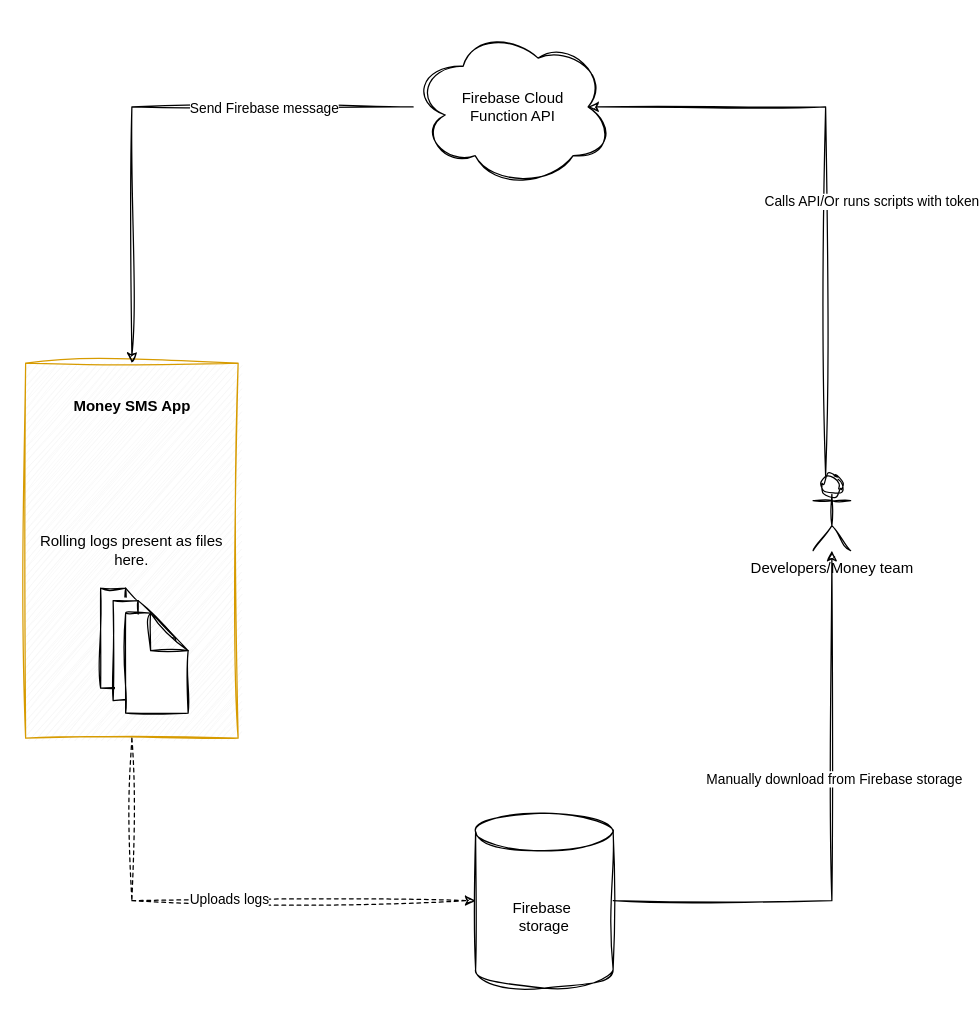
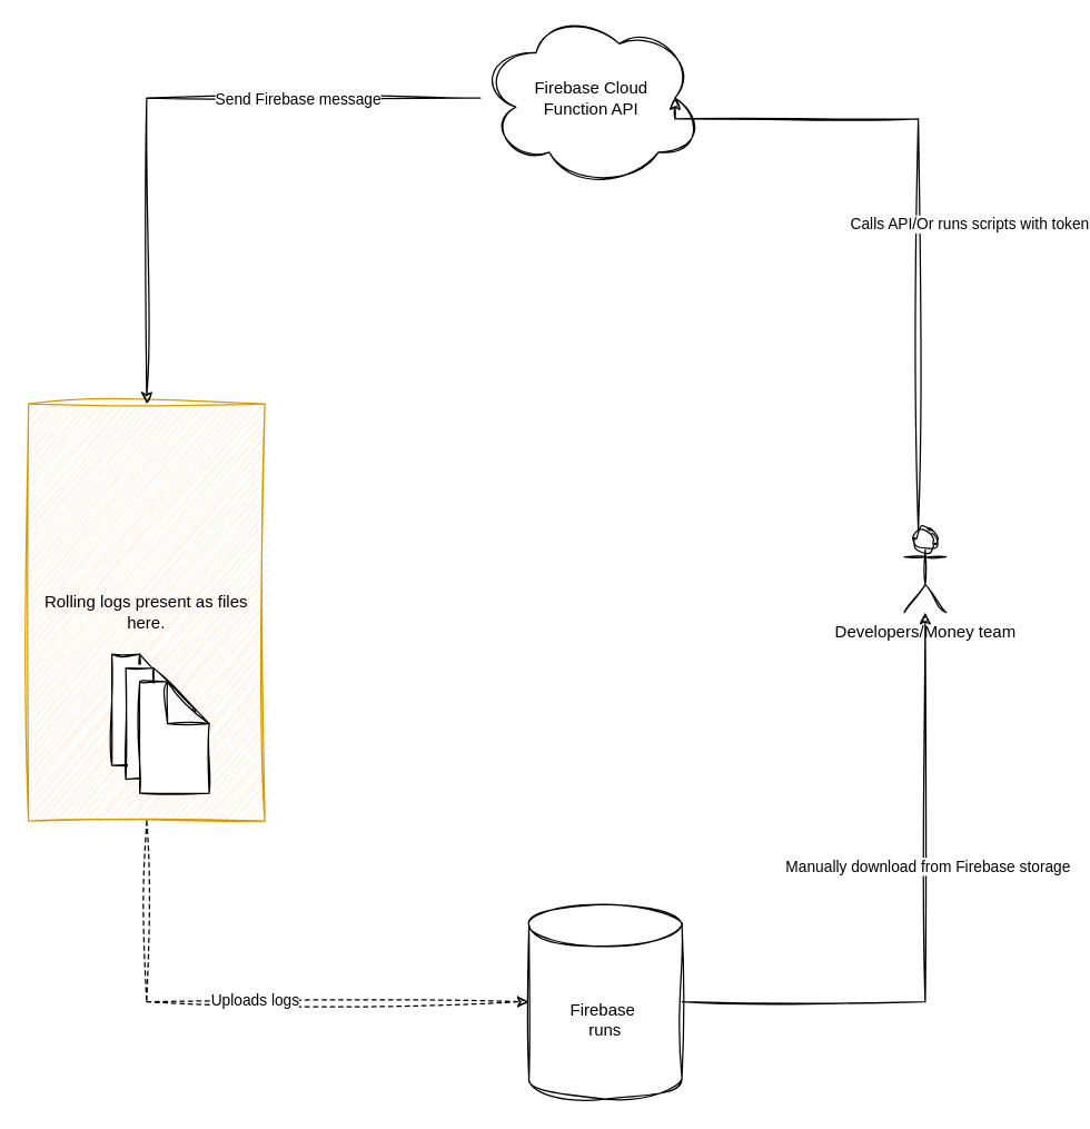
- <mxCell id="8" value="Firebase Cloud&lt;div&gt;Function API&lt;/div&gt;" style="ellipse;shape=cloud;whiteSpace=wrap;html=1;sketch=1;curveFitting=1;jiggle=2;" vertex="1" parent="1"><mxGeometry x="330" y="20" width="160" height="130" as="geometry" /></mxCell>
+ <mxCell id="8" value="Firebase Cloud&lt;div&gt;Function API&lt;/div&gt;" style="ellipse;shape=cloud;whiteSpace=wrap;html=1;sketch=1;curveFitting=1;jiggle=2;" vertex="1" parent="1"><mxGeometry x="345" y="5" width="160" height="130" as="geometry" /></mxCell>
- <mxCell id="17" value="Money SMS App" style="text;html=1;align=center;verticalAlign=middle;whiteSpace=wrap;rounded=0;horizontal=1;fontStyle=1" vertex="1" parent="1"><mxGeometry x="52.5" y="310" width="105" height="30" as="geometry" /></mxCell>
- <mxCell id="2" value="Rolling logs present as files&lt;div style=&quot;line-height: 120%;&quot;&gt;here.&lt;/div&gt;" style="rounded=0;whiteSpace=wrap;html=1;fillColor=#f5f5f5;align=center;strokeColor=#d79b00;sketch=1;curveFitting=1;jiggle=2;" vertex="1" parent="1"><mxGeometry x="20" y="290" width="170" height="300" as="geometry" /></mxCell>
+ <mxCell id="2" value="Rolling logs present as files&lt;div style=&quot;line-height: 120%;&quot;&gt;here.&lt;/div&gt;" style="rounded=0;whiteSpace=wrap;html=1;fillColor=#ffe6cc;align=center;strokeColor=#d79b00;sketch=1;curveFitting=1;jiggle=2;" vertex="1" parent="1"><mxGeometry x="20" y="290" width="170" height="300" as="geometry" /></mxCell>
- <mxCell id="14" value="Firebase&amp;nbsp;&lt;div&gt;storage&lt;/div&gt;" style="shape=cylinder3;whiteSpace=wrap;html=1;boundedLbl=1;backgroundOutline=1;size=15;sketch=1;curveFitting=1;jiggle=2;" vertex="1" parent="1"><mxGeometry x="380" y="650" width="110" height="140" as="geometry" /></mxCell>
+ <mxCell id="14" value="Firebase&amp;nbsp;&lt;div&gt;runs&lt;/div&gt;" style="shape=cylinder3;whiteSpace=wrap;html=1;boundedLbl=1;backgroundOutline=1;size=15;sketch=1;curveFitting=1;jiggle=2;" vertex="1" parent="1"><mxGeometry x="380" y="650" width="110" height="140" as="geometry" /></mxCell>
